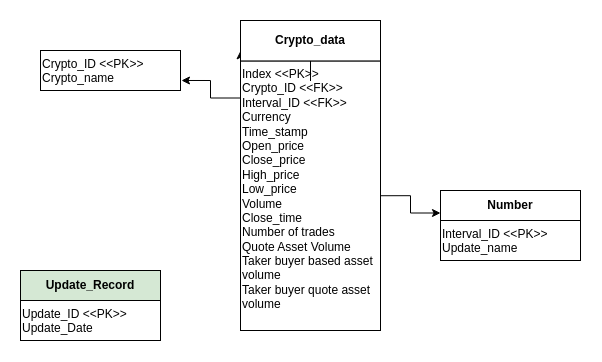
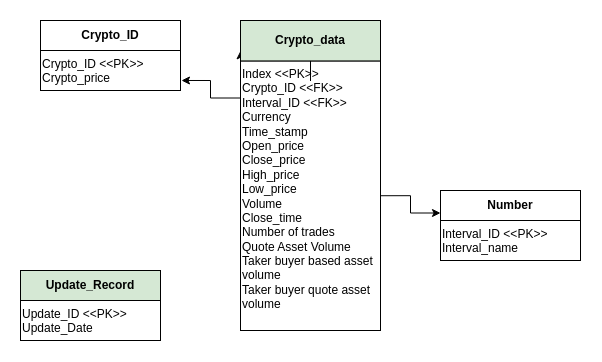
+ <mxCell id="4" value="&lt;b&gt;Crypto_ID&lt;/b&gt;" style="rounded=0;whiteSpace=wrap;html=1;movable=1;resizable=1;rotatable=1;deletable=1;editable=1;locked=0;connectable=1;" parent="2" vertex="1"><mxGeometry width="140" height="30" as="geometry" /></mxCell>
- <mxCell id="10" value="&lt;b&gt;Crypto_data&lt;/b&gt;" style="rounded=0;whiteSpace=wrap;html=1;movable=1;resizable=1;rotatable=1;deletable=1;editable=1;locked=0;connectable=1;" parent="6" vertex="1"><mxGeometry width="140" height="40.435" as="geometry" /></mxCell>
+ <mxCell id="10" value="&lt;b&gt;Crypto_data&lt;/b&gt;" style="rounded=0;whiteSpace=wrap;html=1;movable=1;resizable=1;rotatable=1;deletable=1;editable=1;locked=0;connectable=1;fillColor=#d5e8d4;" parent="6" vertex="1"><mxGeometry width="140" height="40.435" as="geometry" /></mxCell>
- <mxCell id="3" value="&lt;div&gt;Crypto_ID &amp;lt;&amp;lt;PK&amp;gt;&amp;gt;&lt;/div&gt;&lt;div&gt;Crypto_name&lt;/div&gt;" style="whiteSpace=wrap;html=1;verticalAlign=top;align=left;movable=1;resizable=1;rotatable=1;deletable=1;editable=1;locked=0;connectable=1;" parent="2" vertex="1"><mxGeometry y="30" width="140" height="40" as="geometry" /></mxCell>
+ <mxCell id="3" value="&lt;div&gt;Crypto_ID &amp;lt;&amp;lt;PK&amp;gt;&amp;gt;&lt;/div&gt;&lt;div&gt;Crypto_price&lt;/div&gt;" style="whiteSpace=wrap;html=1;verticalAlign=top;align=left;movable=1;resizable=1;rotatable=1;deletable=1;editable=1;locked=0;connectable=1;" parent="2" vertex="1"><mxGeometry y="30" width="140" height="40" as="geometry" /></mxCell>
- <mxCell id="13" value="&lt;div&gt;Interval_ID &amp;lt;&amp;lt;PK&amp;gt;&amp;gt;&lt;/div&gt;&lt;div&gt;Update_name&lt;/div&gt;" style="whiteSpace=wrap;html=1;verticalAlign=top;align=left;movable=1;resizable=1;rotatable=1;deletable=1;editable=1;locked=0;connectable=1;" parent="12" vertex="1"><mxGeometry y="30" width="140" height="40" as="geometry" /></mxCell>
+ <mxCell id="13" value="&lt;div&gt;Interval_ID &amp;lt;&amp;lt;PK&amp;gt;&amp;gt;&lt;/div&gt;&lt;div&gt;Interval_name&lt;/div&gt;" style="whiteSpace=wrap;html=1;verticalAlign=top;align=left;movable=1;resizable=1;rotatable=1;deletable=1;editable=1;locked=0;connectable=1;" parent="12" vertex="1"><mxGeometry y="30" width="140" height="40" as="geometry" /></mxCell>
